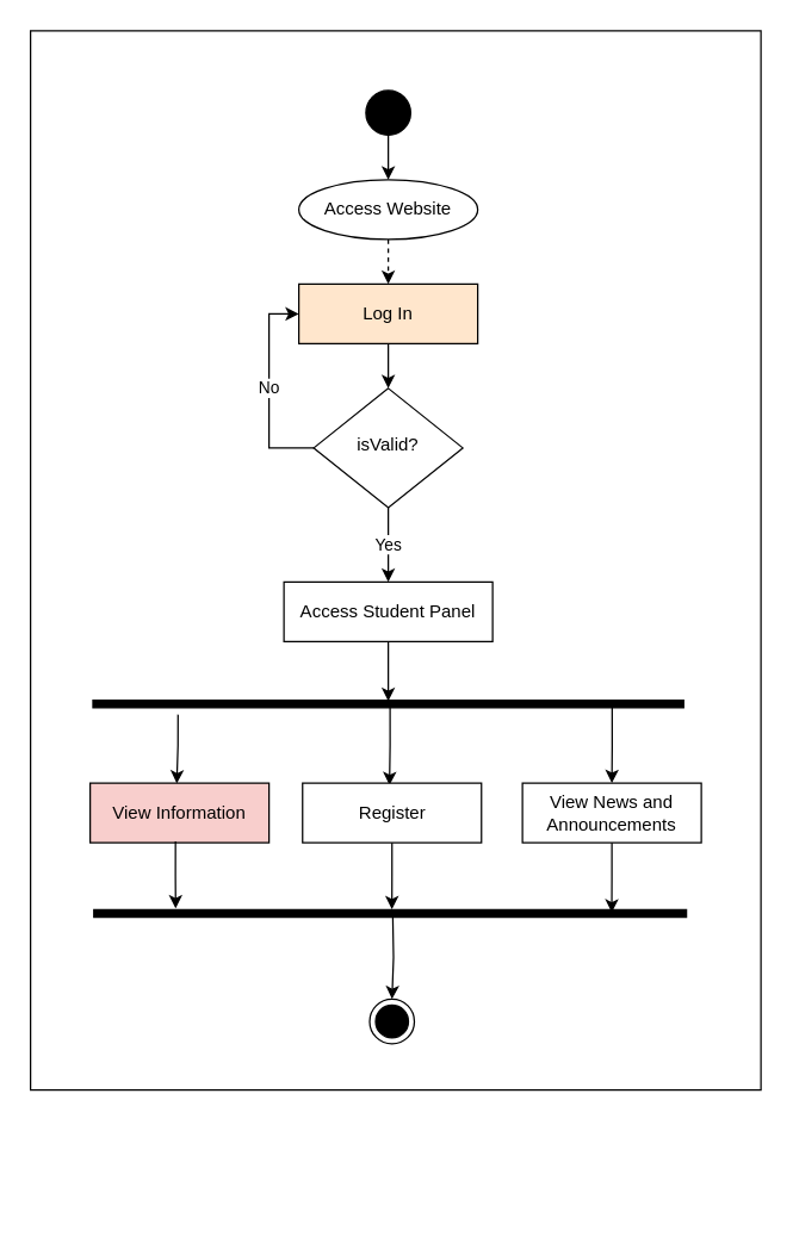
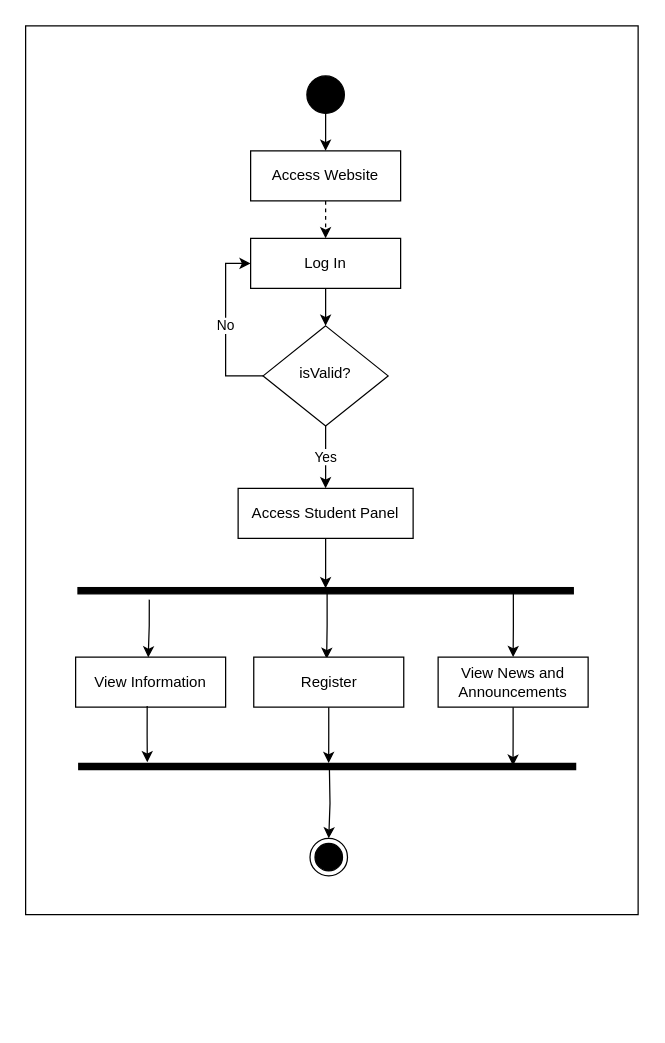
- <mxCell id="4" value="Access Website" style="ellipse;whiteSpace=wrap;html=1;fontSize=12;glass=0;strokeWidth=1;shadow=0;arcSize=0;" parent="1" vertex="1"><mxGeometry x="200" y="120" width="120" height="40" as="geometry" /></mxCell>
+ <mxCell id="4" value="Access Website" style="rounded=1;whiteSpace=wrap;html=1;fontSize=12;glass=0;strokeWidth=1;shadow=0;arcSize=0;" parent="1" vertex="1"><mxGeometry x="200" y="120" width="120" height="40" as="geometry" /></mxCell>
- <mxCell id="8" value="Log In" style="rounded=1;whiteSpace=wrap;html=1;fontSize=12;glass=0;strokeWidth=1;shadow=0;arcSize=0;fillColor=#ffe6cc;" vertex="1" parent="1"><mxGeometry x="200" y="190" width="120" height="40" as="geometry" /></mxCell>
+ <mxCell id="8" value="Log In" style="rounded=1;whiteSpace=wrap;html=1;fontSize=12;glass=0;strokeWidth=1;shadow=0;arcSize=0;" vertex="1" parent="1"><mxGeometry x="200" y="190" width="120" height="40" as="geometry" /></mxCell>
- <mxCell id="15" value="View Information" style="rounded=1;whiteSpace=wrap;html=1;fontSize=12;glass=0;strokeWidth=1;shadow=0;arcSize=0;fillColor=#f8cecc;" vertex="1" parent="1"><mxGeometry x="60" y="525" width="120" height="40" as="geometry" /></mxCell>
+ <mxCell id="15" value="View Information" style="rounded=1;whiteSpace=wrap;html=1;fontSize=12;glass=0;strokeWidth=1;shadow=0;arcSize=0;" vertex="1" parent="1"><mxGeometry x="60" y="525" width="120" height="40" as="geometry" /></mxCell>
